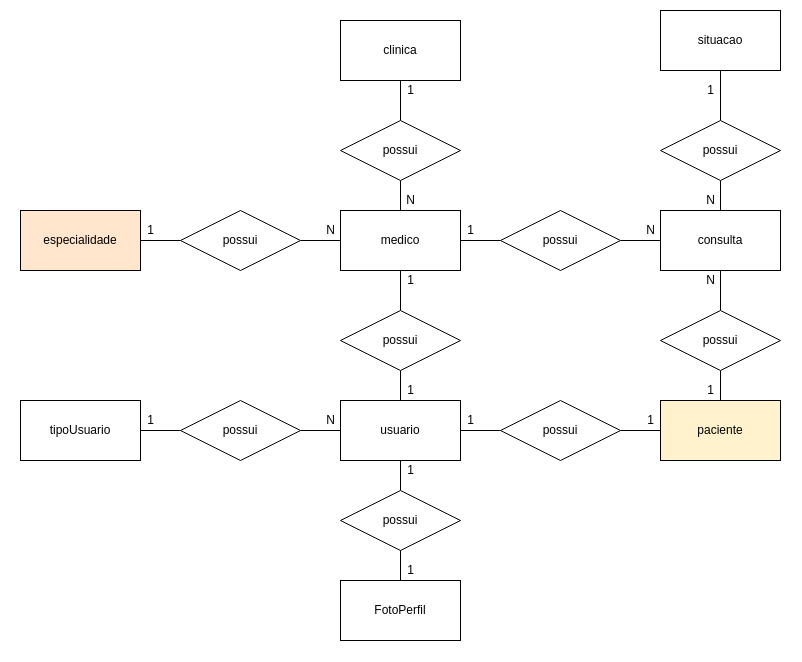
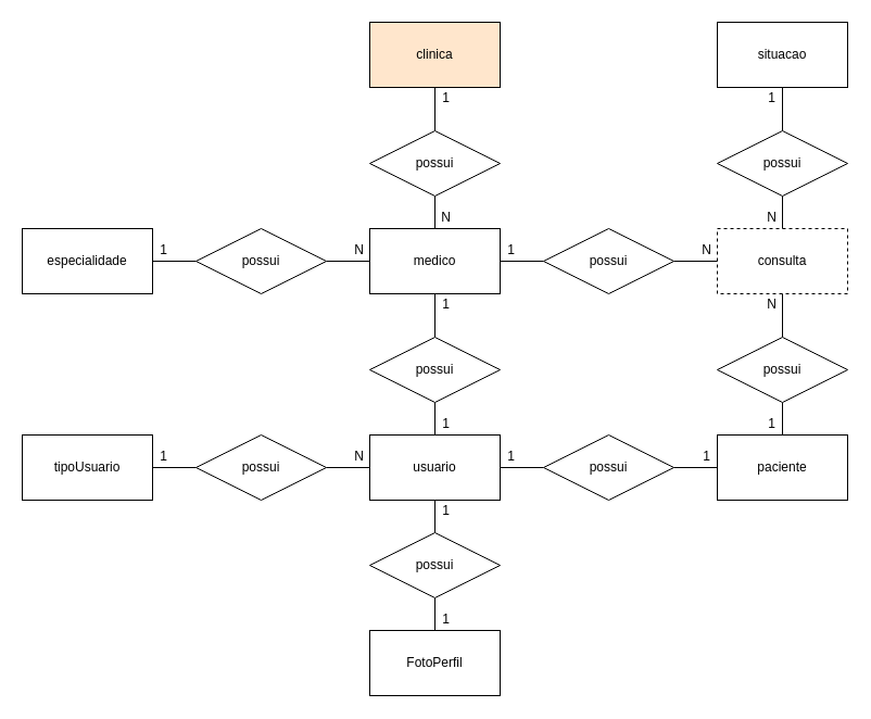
- <mxCell id="14" value="situacao" style="whiteSpace=wrap;html=1;" parent="1" vertex="1"><mxGeometry x="660" y="10" width="120" height="60" as="geometry" /></mxCell>
+ <mxCell id="14" value="situacao" style="whiteSpace=wrap;html=1;" parent="1" vertex="1"><mxGeometry x="660" y="20" width="120" height="60" as="geometry" /></mxCell>
- <mxCell id="8" value="clinica" style="whiteSpace=wrap;html=1;" parent="1" vertex="1"><mxGeometry x="340" y="20" width="120" height="60" as="geometry" /></mxCell>
+ <mxCell id="8" value="clinica" style="whiteSpace=wrap;html=1;fillColor=#ffe6cc;" parent="1" vertex="1"><mxGeometry x="340" y="20" width="120" height="60" as="geometry" /></mxCell>
- <mxCell id="3" value="especialidade" style="whiteSpace=wrap;html=1;fillColor=#ffe6cc;" parent="1" vertex="1"><mxGeometry x="20" y="210" width="120" height="60" as="geometry" /></mxCell>
+ <mxCell id="3" value="especialidade" style="whiteSpace=wrap;html=1;" parent="1" vertex="1"><mxGeometry x="20" y="210" width="120" height="60" as="geometry" /></mxCell>
- <mxCell id="11" value="consulta" style="whiteSpace=wrap;html=1;" parent="1" vertex="1"><mxGeometry x="660" y="210" width="120" height="60" as="geometry" /></mxCell>
+ <mxCell id="11" value="consulta" style="whiteSpace=wrap;html=1;dashed=1;" parent="1" vertex="1"><mxGeometry x="660" y="210" width="120" height="60" as="geometry" /></mxCell>
- <mxCell id="41" value="paciente" style="whiteSpace=wrap;html=1;fillColor=#fff2cc;" parent="1" vertex="1"><mxGeometry x="660" y="400" width="120" height="60" as="geometry" /></mxCell>
+ <mxCell id="41" value="paciente" style="whiteSpace=wrap;html=1;" parent="1" vertex="1"><mxGeometry x="660" y="400" width="120" height="60" as="geometry" /></mxCell>
